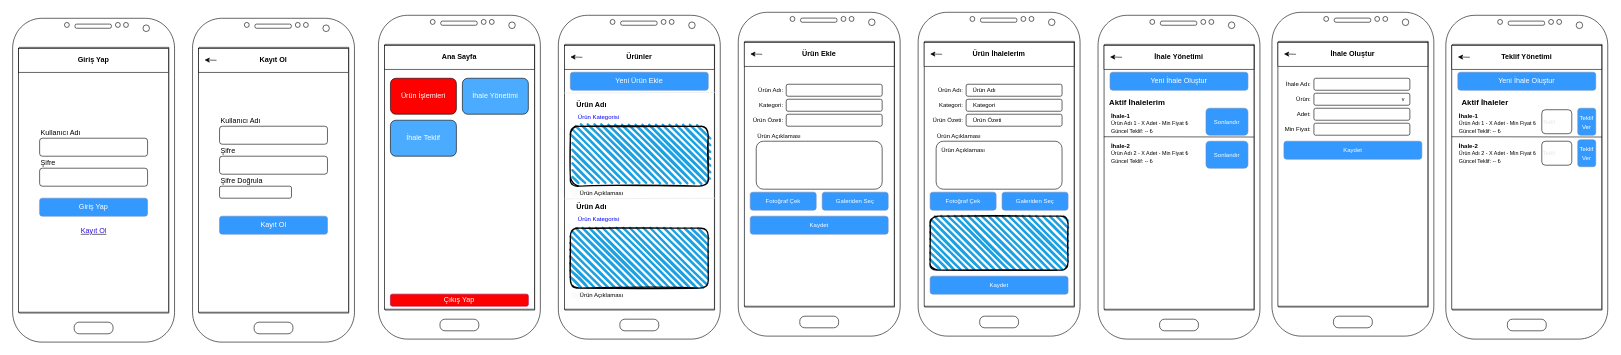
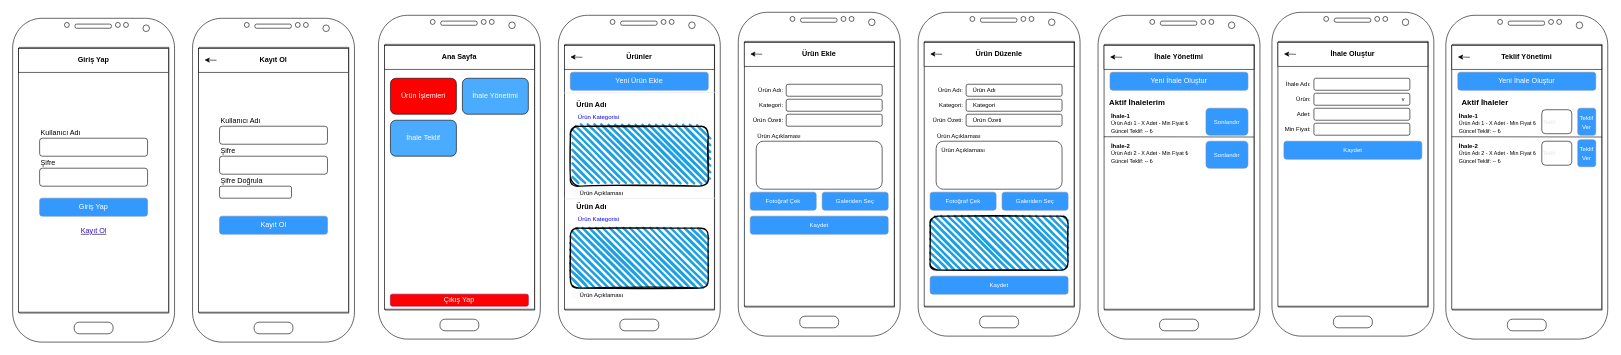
- <mxCell id="52" value="&lt;b&gt;Ürün İhalelerim&lt;/b&gt;" style="rounded=0;whiteSpace=wrap;html=1;align=center;" vertex="1" parent="1"><mxGeometry x="1540" y="70" width="250" height="40" as="geometry" /></mxCell>
+ <mxCell id="52" value="&lt;b&gt;Ürün Düzenle&lt;/b&gt;" style="rounded=0;whiteSpace=wrap;html=1;align=center;" vertex="1" parent="1"><mxGeometry x="1540" y="70" width="250" height="40" as="geometry" /></mxCell>
